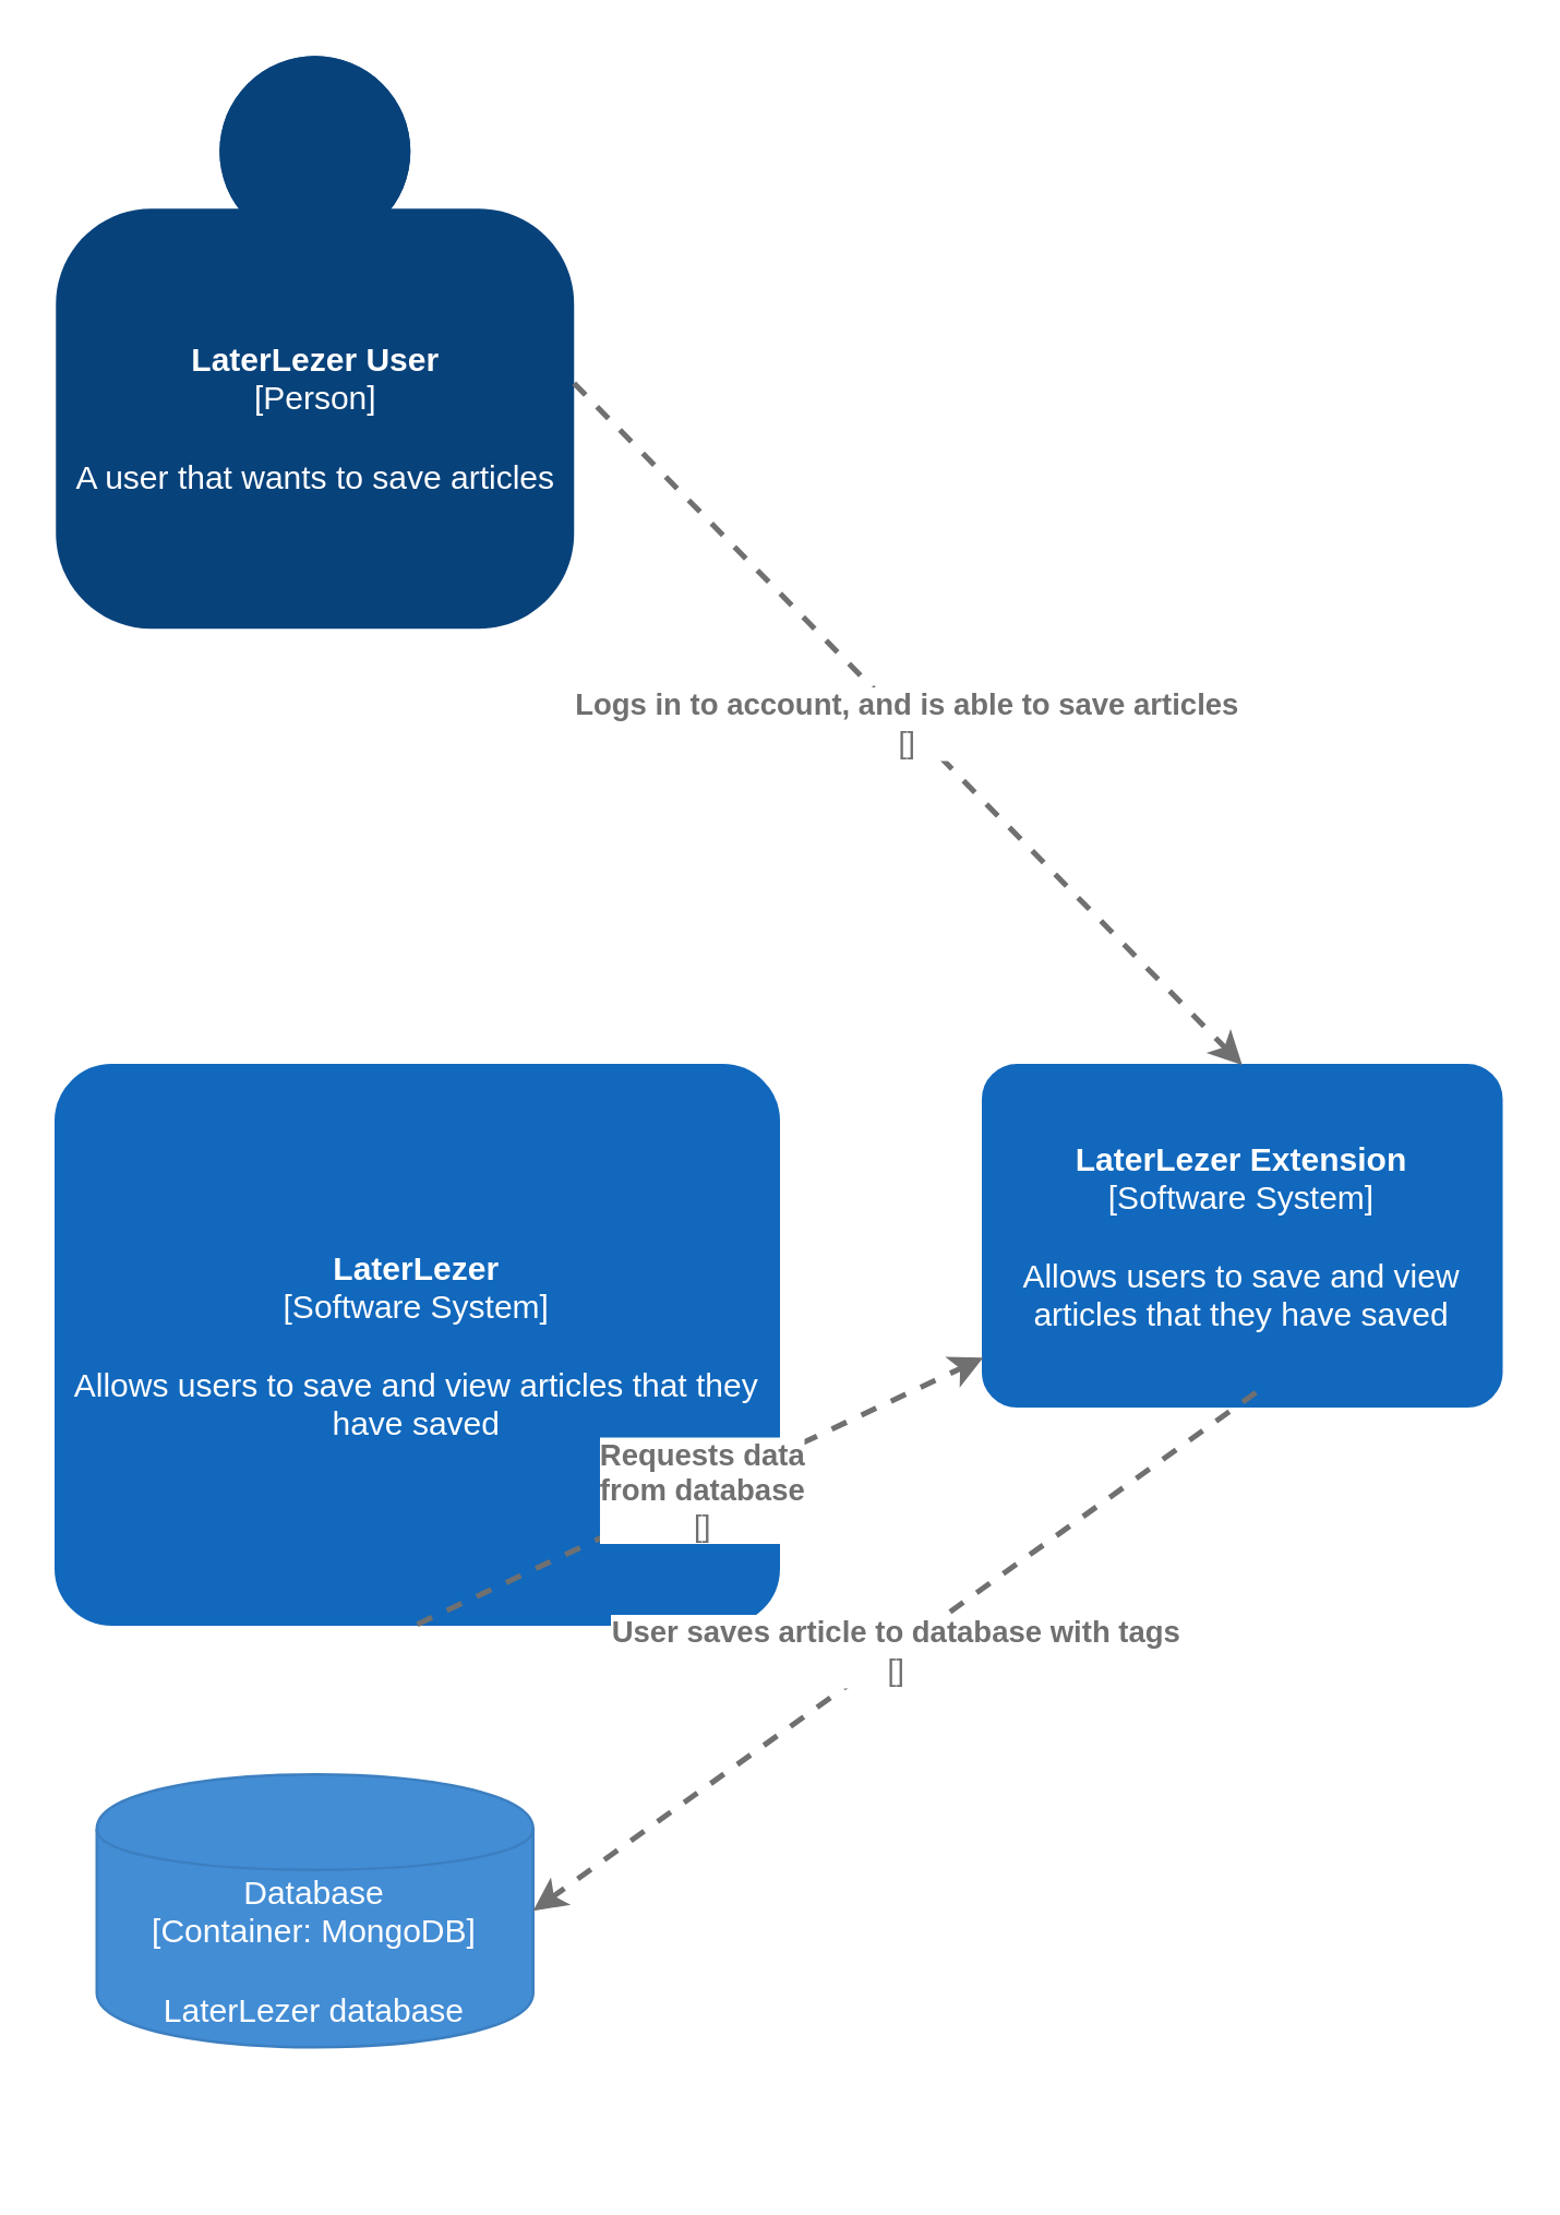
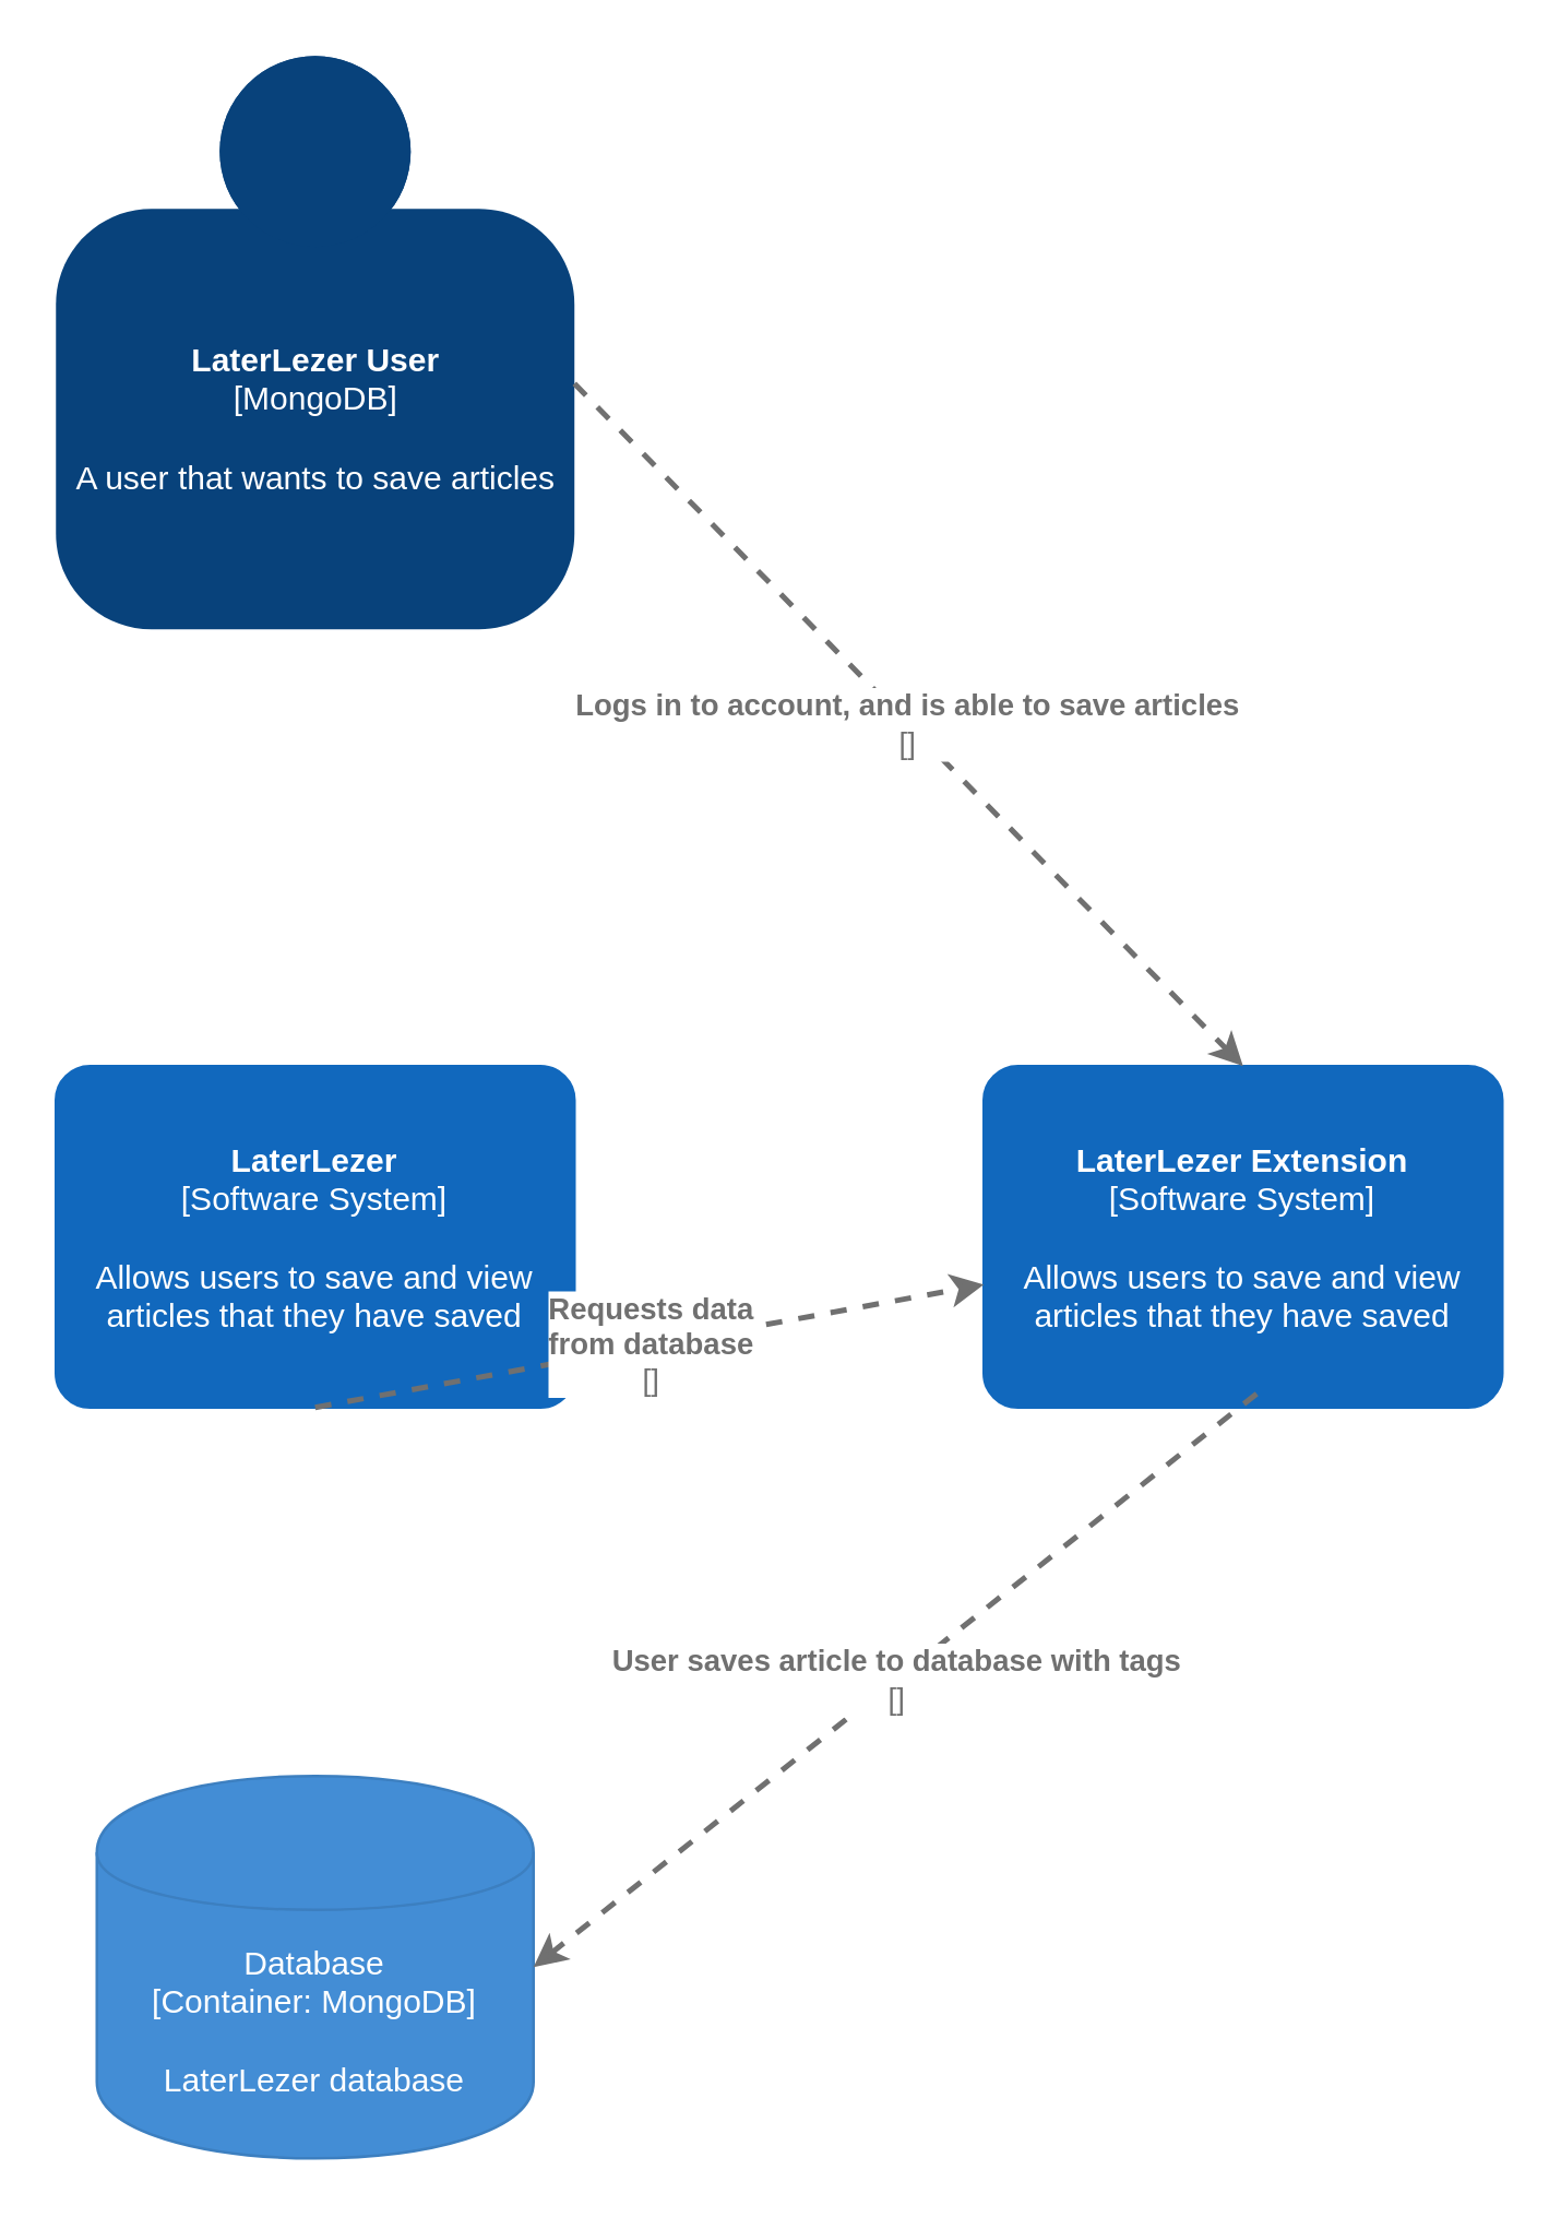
- <mxCell id="2" value="&lt;b&gt;LaterLezer User&lt;/b&gt;&lt;div&gt;[Person]&lt;/div&gt;&lt;br&gt;&lt;div&gt;A user that wants to save articles &lt;/div&gt;" style="html=1;dashed=0;whitespace=wrap;fillColor=#08427b;strokeColor=none;fontColor=#ffffff;shape=mxgraph.c4.person;align=center;metaEdit=1;points=[[0.5,0,0],[1,0.5,0],[1,0.75,0],[0.75,1,0],[0.5,1,0],[0.25,1,0],[0,0.75,0],[0,0.5,0]];metaData={&quot;c4Type&quot;:{&quot;editable&quot;:false}};" parent="1" vertex="1"><mxGeometry x="20" y="20" width="190" height="210" as="geometry" /></mxCell>
+ <mxCell id="2" value="&lt;b&gt;LaterLezer User&lt;/b&gt;&lt;div&gt;[MongoDB]&lt;/div&gt;&lt;br&gt;&lt;div&gt;A user that wants to save articles &lt;/div&gt;" style="html=1;dashed=0;whitespace=wrap;fillColor=#08427b;strokeColor=none;fontColor=#ffffff;shape=mxgraph.c4.person;align=center;metaEdit=1;points=[[0.5,0,0],[1,0.5,0],[1,0.75,0],[0.75,1,0],[0.5,1,0],[0.25,1,0],[0,0.75,0],[0,0.5,0]];metaData={&quot;c4Type&quot;:{&quot;editable&quot;:false}};" parent="1" vertex="1"><mxGeometry x="20" y="20" width="190" height="210" as="geometry" /></mxCell>
- <mxCell id="3" value="&lt;b&gt;LaterLezer&lt;/b&gt;&lt;div&gt;[Software System]&lt;/div&gt;&lt;br&gt;&lt;div&gt;Allows users to save and view articles that they have saved&lt;/div&gt;" style="rounded=1;whiteSpace=wrap;html=1;labelBackgroundColor=none;fillColor=#1168BD;fontColor=#ffffff;align=center;arcSize=10;strokeColor=#1168BD;metaEdit=1;metaData={&quot;c4Type&quot;:{&quot;editable&quot;:false}};points=[[0.25,0,0],[0.5,0,0],[0.75,0,0],[1,0.25,0],[1,0.5,0],[1,0.75,0],[0.75,1,0],[0.5,1,0],[0.25,1,0],[0,0.75,0],[0,0.5,0],[0,0.25,0]];" parent="1" vertex="1"><mxGeometry x="20" y="390" width="265" height="205" as="geometry" /></mxCell>
+ <mxCell id="3" value="&lt;b&gt;LaterLezer&lt;/b&gt;&lt;div&gt;[Software System]&lt;/div&gt;&lt;br&gt;&lt;div&gt;Allows users to save and view articles that they have saved&lt;/div&gt;" style="rounded=1;whiteSpace=wrap;html=1;labelBackgroundColor=none;fillColor=#1168BD;fontColor=#ffffff;align=center;arcSize=10;strokeColor=#1168BD;metaEdit=1;metaData={&quot;c4Type&quot;:{&quot;editable&quot;:false}};points=[[0.25,0,0],[0.5,0,0],[0.75,0,0],[1,0.25,0],[1,0.5,0],[1,0.75,0],[0.75,1,0],[0.5,1,0],[0.25,1,0],[0,0.75,0],[0,0.5,0],[0,0.25,0]];" parent="1" vertex="1"><mxGeometry x="20" y="390" width="190" height="125" as="geometry" /></mxCell>
- <mxCell id="6" value="Database&lt;div&gt;[Container:&amp;nbsp;MongoDB]&lt;/div&gt;&lt;br&gt;&lt;div&gt;LaterLezer database&lt;/div&gt;" style="shape=cylinder;whiteSpace=wrap;html=1;boundedLbl=1;rounded=0;labelBackgroundColor=none;fillColor=#438DD5;fontSize=12;fontColor=#ffffff;align=center;strokeColor=#3C7FC0;metaEdit=1;points=[[0.5,0,0],[1,0.25,0],[1,0.5,0],[1,0.75,0],[0.5,1,0],[0,0.75,0],[0,0.5,0],[0,0.25,0]];metaData={&quot;c4Type&quot;:{&quot;editable&quot;:false}};" parent="1" vertex="1"><mxGeometry x="35" y="650" width="160" height="100" as="geometry" /></mxCell>
+ <mxCell id="6" value="Database&lt;div&gt;[Container:&amp;nbsp;MongoDB]&lt;/div&gt;&lt;br&gt;&lt;div&gt;LaterLezer database&lt;/div&gt;" style="shape=cylinder;whiteSpace=wrap;html=1;boundedLbl=1;rounded=0;labelBackgroundColor=none;fillColor=#438DD5;fontSize=12;fontColor=#ffffff;align=center;strokeColor=#3C7FC0;metaEdit=1;points=[[0.5,0,0],[1,0.25,0],[1,0.5,0],[1,0.75,0],[0.5,1,0],[0,0.75,0],[0,0.5,0],[0,0.25,0]];metaData={&quot;c4Type&quot;:{&quot;editable&quot;:false}};" parent="1" vertex="1"><mxGeometry x="35" y="650" width="160" height="140" as="geometry" /></mxCell>
